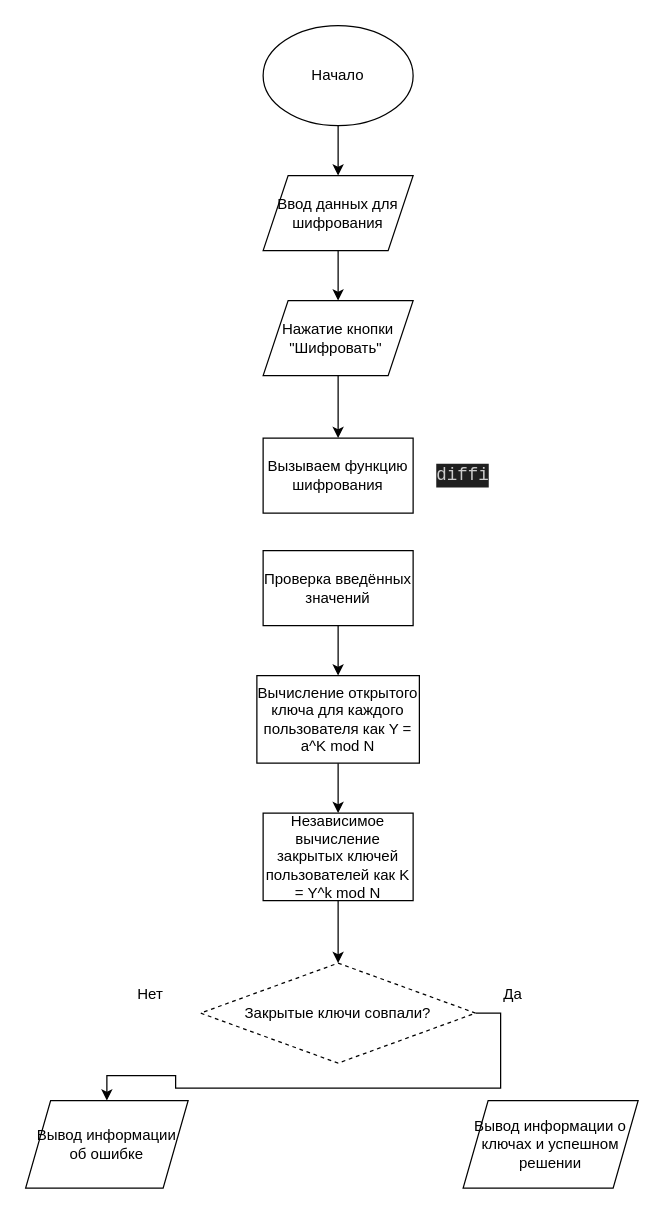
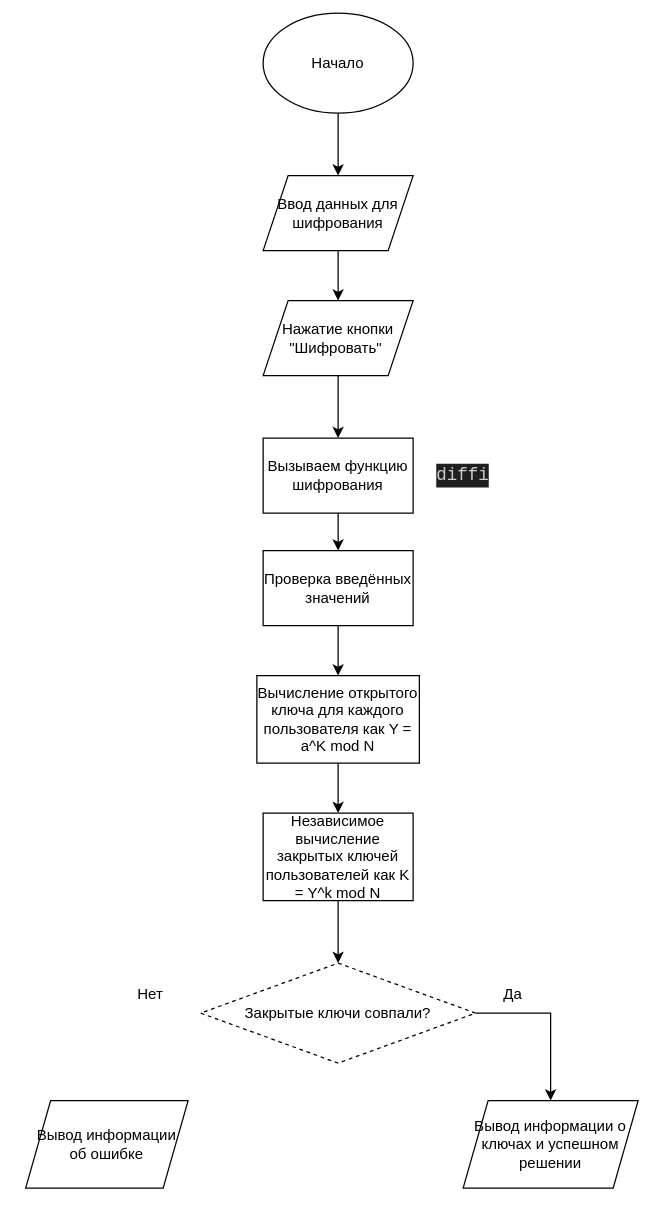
- <mxCell id="3" value="Начало" style="ellipse;whiteSpace=wrap;html=1;" parent="1" vertex="1"><mxGeometry x="210" y="20" width="120" height="80" as="geometry" /></mxCell>
+ <mxCell id="3" value="Начало" style="ellipse;whiteSpace=wrap;html=1;" parent="1" vertex="1"><mxGeometry x="210" y="10" width="120" height="80" as="geometry" /></mxCell>
+ <mxCell id="8" value="" style="edgeStyle=orthogonalEdgeStyle;rounded=0;orthogonalLoop=1;jettySize=auto;html=1;" edge="1" parent="1" source="9" target="12"><mxGeometry relative="1" as="geometry" /></mxCell>
- <mxCell id="17" value="" style="edgeStyle=orthogonalEdgeStyle;rounded=0;orthogonalLoop=1;jettySize=auto;html=1;exitX=1;exitY=0.5;exitDx=0;exitDy=0;" edge="1" parent="1" source="18" target="20"><mxGeometry relative="1" as="geometry" /></mxCell>
+ <mxCell id="17" value="" style="edgeStyle=orthogonalEdgeStyle;rounded=0;orthogonalLoop=1;jettySize=auto;html=1;exitX=1;exitY=0.5;exitDx=0;exitDy=0;" edge="1" parent="1" source="18" target="19"><mxGeometry relative="1" as="geometry" /></mxCell>
